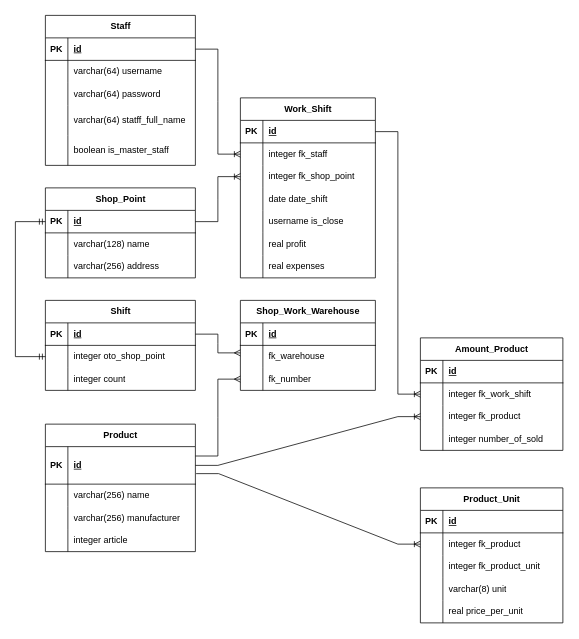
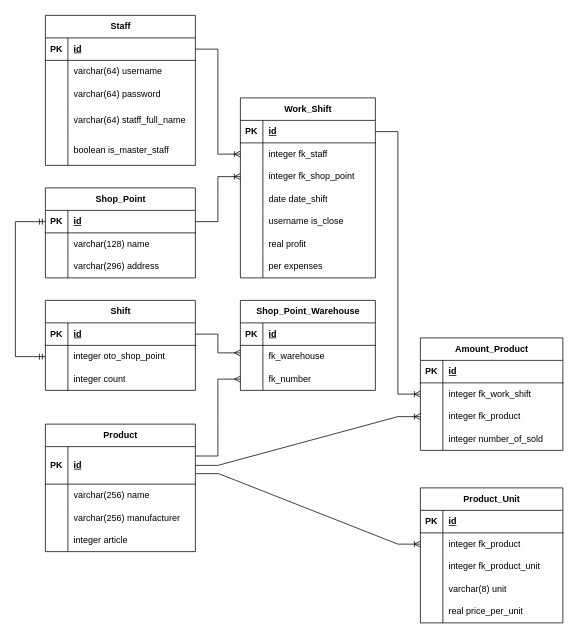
- <mxCell id="40" value="varchar(256) address" style="shape=partialRectangle;connectable=0;fillColor=none;top=0;left=0;bottom=0;right=0;align=left;spacingLeft=6;overflow=hidden;whiteSpace=wrap;html=1;" parent="38" vertex="1"><mxGeometry x="30" width="170" height="30" as="geometry"><mxRectangle width="170" height="30" as="alternateBounds" /></mxGeometry></mxCell>
+ <mxCell id="40" value="varchar(296) address" style="shape=partialRectangle;connectable=0;fillColor=none;top=0;left=0;bottom=0;right=0;align=left;spacingLeft=6;overflow=hidden;whiteSpace=wrap;html=1;" parent="38" vertex="1"><mxGeometry x="30" width="170" height="30" as="geometry"><mxRectangle width="170" height="30" as="alternateBounds" /></mxGeometry></mxCell>
- <mxCell id="75" value="real expenses" style="shape=partialRectangle;connectable=0;fillColor=none;top=0;left=0;bottom=0;right=0;align=left;spacingLeft=6;overflow=hidden;whiteSpace=wrap;html=1;" parent="73" vertex="1"><mxGeometry x="30" width="150" height="30" as="geometry"><mxRectangle width="150" height="30" as="alternateBounds" /></mxGeometry></mxCell>
+ <mxCell id="75" value="per expenses" style="shape=partialRectangle;connectable=0;fillColor=none;top=0;left=0;bottom=0;right=0;align=left;spacingLeft=6;overflow=hidden;whiteSpace=wrap;html=1;" parent="73" vertex="1"><mxGeometry x="30" width="150" height="30" as="geometry"><mxRectangle width="150" height="30" as="alternateBounds" /></mxGeometry></mxCell>
- <mxCell id="108" value="Shop_Work_Warehouse" style="shape=table;startSize=30;container=1;collapsible=1;childLayout=tableLayout;fixedRows=1;rowLines=0;fontStyle=1;align=center;resizeLast=1;html=1;" parent="1" vertex="1"><mxGeometry x="320" y="400" width="180" height="120" as="geometry" /></mxCell>
+ <mxCell id="108" value="Shop_Point_Warehouse" style="shape=table;startSize=30;container=1;collapsible=1;childLayout=tableLayout;fixedRows=1;rowLines=0;fontStyle=1;align=center;resizeLast=1;html=1;" parent="1" vertex="1"><mxGeometry x="320" y="400" width="180" height="120" as="geometry" /></mxCell>
